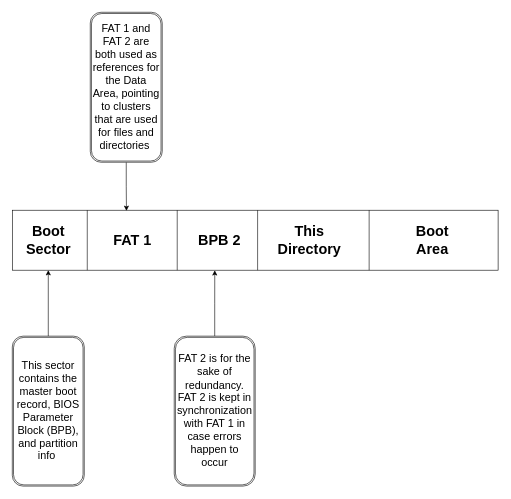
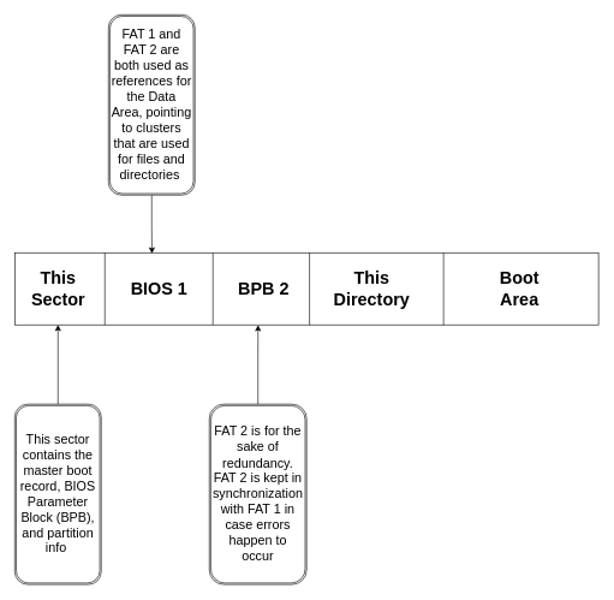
- <mxCell id="3" value="Boot&lt;br&gt;Sector" style="text;strokeColor=none;fillColor=none;html=1;fontSize=24;fontStyle=1;verticalAlign=middle;align=center;" vertex="1" parent="1"><mxGeometry x="30" y="350" width="100" height="100" as="geometry" /></mxCell>
+ <mxCell id="3" value="This&lt;br&gt;Sector" style="text;strokeColor=none;fillColor=none;html=1;fontSize=24;fontStyle=1;verticalAlign=middle;align=center;" vertex="1" parent="1"><mxGeometry x="30" y="350" width="100" height="100" as="geometry" /></mxCell>
- <mxCell id="7" value="FAT 1" style="text;strokeColor=none;fillColor=none;html=1;fontSize=24;fontStyle=1;verticalAlign=middle;align=center;" vertex="1" parent="1"><mxGeometry x="150" y="350" width="140" height="100" as="geometry" /></mxCell>
+ <mxCell id="7" value="BIOS 1" style="text;strokeColor=none;fillColor=none;html=1;fontSize=24;fontStyle=1;verticalAlign=middle;align=center;" vertex="1" parent="1"><mxGeometry x="150" y="350" width="140" height="100" as="geometry" /></mxCell>
